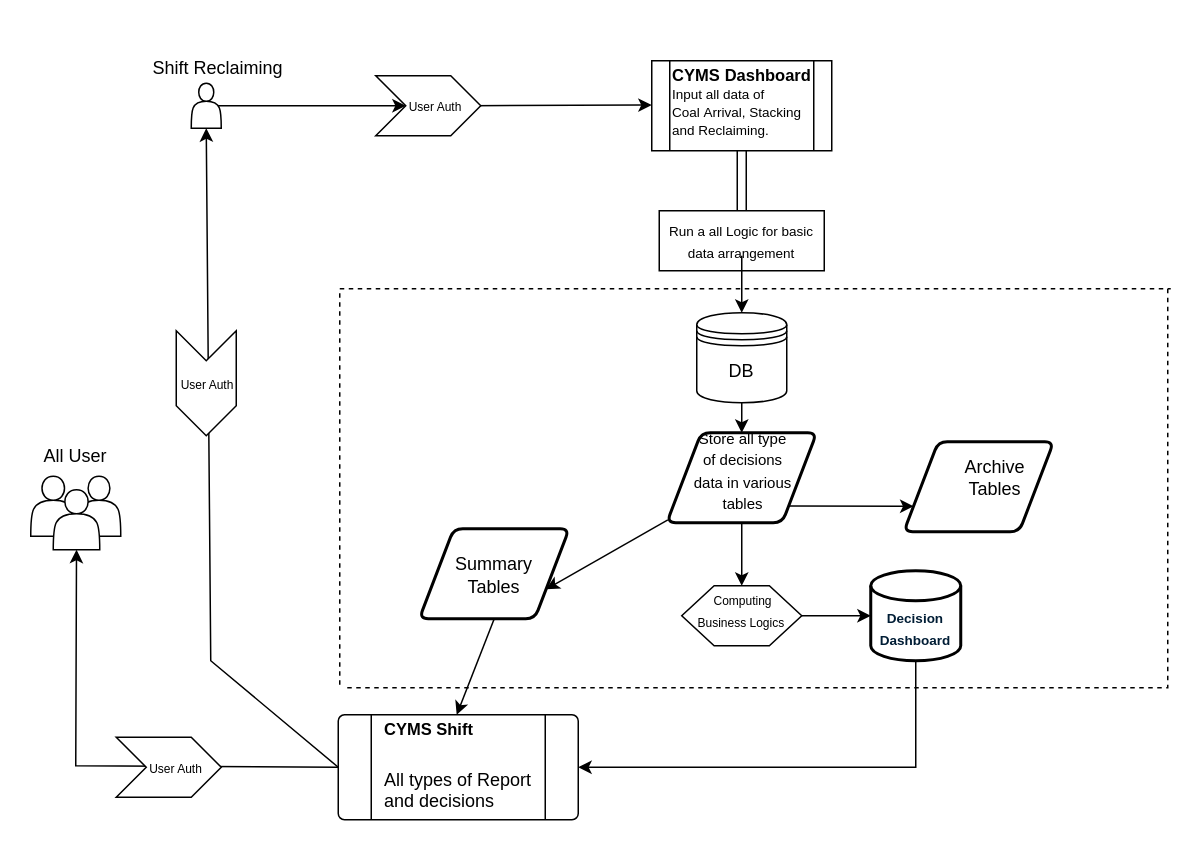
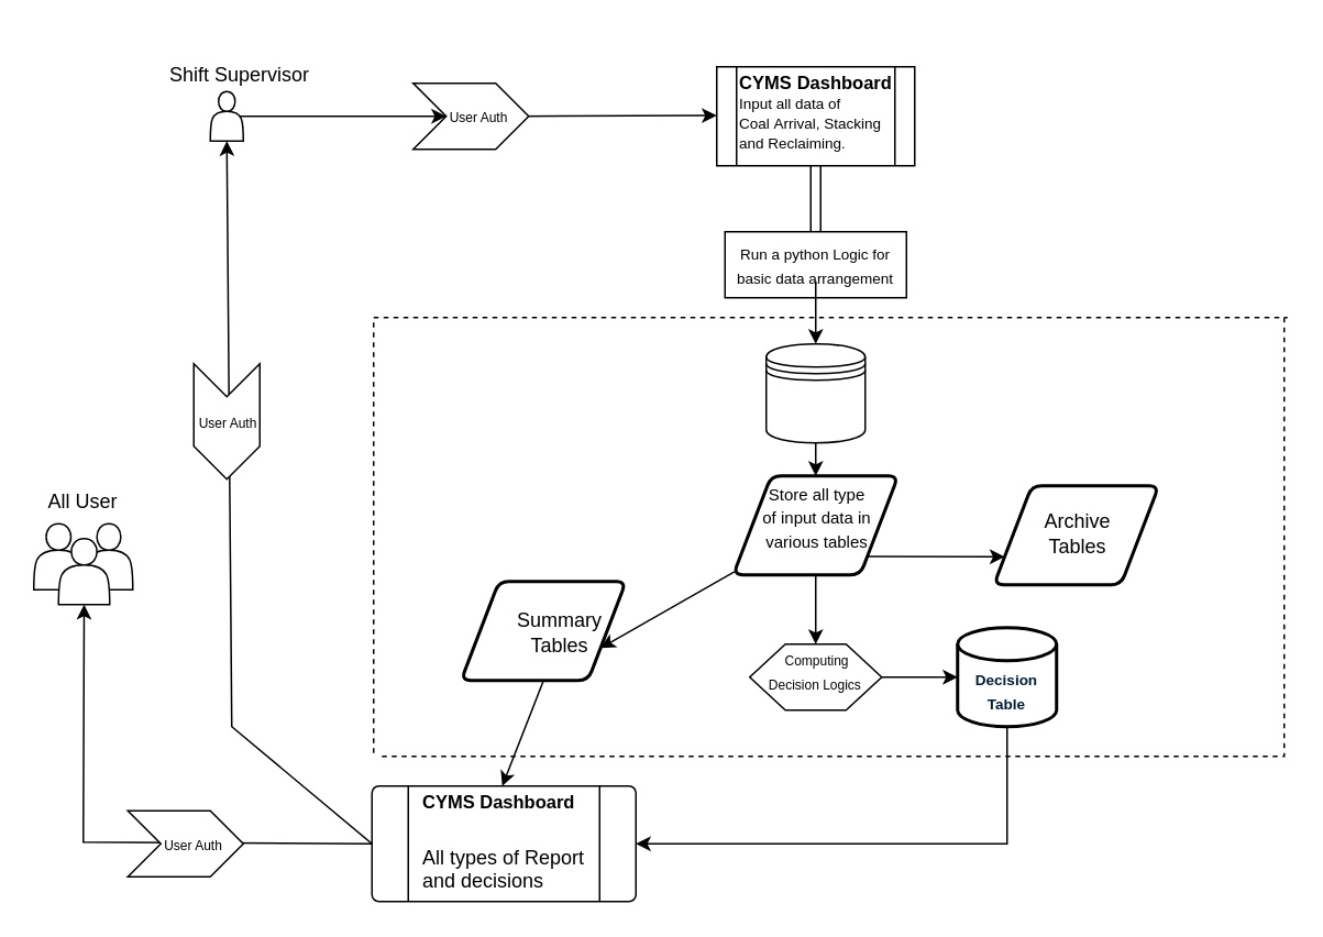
- <mxCell id="33" value="Shift Reclaiming" style="text;html=1;align=center;verticalAlign=middle;whiteSpace=wrap;rounded=0;" parent="1" vertex="1"><mxGeometry x="100" y="20" width="90" height="50" as="geometry" /></mxCell>
+ <mxCell id="33" value="Shift Supervisor" style="text;html=1;align=center;verticalAlign=middle;whiteSpace=wrap;rounded=0;" parent="1" vertex="1"><mxGeometry x="100" y="20" width="90" height="50" as="geometry" /></mxCell>
- <mxCell id="13" value="&lt;font style=&quot;font-size: 9px;&quot;&gt;Run a all Logic for basic data arrangement&lt;/font&gt;" style="text;html=1;align=center;verticalAlign=middle;whiteSpace=wrap;rounded=0;movable=1;resizable=1;rotatable=1;deletable=1;editable=1;locked=0;connectable=1;" parent="1" vertex="1"><mxGeometry x="439" y="135" width="110" height="50" as="geometry" /></mxCell>
+ <mxCell id="13" value="&lt;font style=&quot;font-size: 9px;&quot;&gt;Run a python Logic for basic data arrangement&lt;/font&gt;" style="text;html=1;align=center;verticalAlign=middle;whiteSpace=wrap;rounded=0;movable=1;resizable=1;rotatable=1;deletable=1;editable=1;locked=0;connectable=1;" parent="1" vertex="1"><mxGeometry x="439" y="135" width="110" height="50" as="geometry" /></mxCell>
- <mxCell id="14" value="DB" style="text;html=1;align=center;verticalAlign=middle;whiteSpace=wrap;rounded=0;" parent="1" vertex="1"><mxGeometry x="464" y="232" width="60" height="30" as="geometry" /></mxCell>
- <mxCell id="21" value="&lt;font style=&quot;font-size: 10px;&quot;&gt;Store all type of decisions data in various tables&lt;/font&gt;" style="text;html=1;align=center;verticalAlign=middle;whiteSpace=wrap;rounded=0;" parent="1" vertex="1"><mxGeometry x="460" y="288" width="70" height="50" as="geometry" /></mxCell>
+ <mxCell id="21" value="&lt;font style=&quot;font-size: 10px;&quot;&gt;Store all type of input data in various tables&lt;/font&gt;" style="text;html=1;align=center;verticalAlign=middle;whiteSpace=wrap;rounded=0;" parent="1" vertex="1"><mxGeometry x="460" y="288" width="70" height="50" as="geometry" /></mxCell>
- <mxCell id="24" value="Archive Tables" style="text;html=1;align=center;verticalAlign=middle;whiteSpace=wrap;rounded=0;" parent="1" vertex="1"><mxGeometry x="633" y="303" width="60" height="30" as="geometry" /></mxCell>
+ <mxCell id="24" value="Archive Tables" style="text;html=1;align=center;verticalAlign=middle;whiteSpace=wrap;rounded=0;" parent="1" vertex="1"><mxGeometry x="623" y="308" width="60" height="30" as="geometry" /></mxCell>
- <mxCell id="18" value="Summary Tables" style="text;html=1;align=center;verticalAlign=middle;whiteSpace=wrap;rounded=0;" parent="1" vertex="1"><mxGeometry x="299" y="368" width="60" height="30" as="geometry" /></mxCell>
+ <mxCell id="18" value="Summary Tables" style="text;html=1;align=center;verticalAlign=middle;whiteSpace=wrap;rounded=0;" parent="1" vertex="1"><mxGeometry x="309" y="368" width="60" height="30" as="geometry" /></mxCell>
- <mxCell id="44" value="&lt;font style=&quot;font-size: 8px;&quot;&gt;Computing Business Logics&amp;nbsp;&lt;/font&gt;" style="text;html=1;align=center;verticalAlign=middle;whiteSpace=wrap;rounded=0;" vertex="1" parent="1"><mxGeometry x="462" y="395" width="66" height="21.5" as="geometry" /></mxCell>
+ <mxCell id="44" value="&lt;font style=&quot;font-size: 8px;&quot;&gt;Computing Decision Logics&amp;nbsp;&lt;/font&gt;" style="text;html=1;align=center;verticalAlign=middle;whiteSpace=wrap;rounded=0;" vertex="1" parent="1"><mxGeometry x="462" y="395" width="66" height="21.5" as="geometry" /></mxCell>
- <mxCell id="45" value="&lt;span style=&quot;color: rgb(0, 29, 53); font-family: &amp;quot;Google Sans&amp;quot;, Arial, sans-serif; text-align: start; background-color: rgb(255, 255, 255);&quot;&gt;&lt;font style=&quot;font-size: 9px;&quot;&gt;&lt;b&gt;Decision Dashboard&lt;/b&gt;&lt;/font&gt;&lt;/span&gt;" style="text;html=1;align=center;verticalAlign=middle;whiteSpace=wrap;rounded=0;" vertex="1" parent="1"><mxGeometry x="580" y="403" width="60" height="30" as="geometry" /></mxCell>
+ <mxCell id="45" value="&lt;span style=&quot;color: rgb(0, 29, 53); font-family: &amp;quot;Google Sans&amp;quot;, Arial, sans-serif; text-align: start; background-color: rgb(255, 255, 255);&quot;&gt;&lt;font style=&quot;font-size: 9px;&quot;&gt;&lt;b&gt;Decision Table&lt;/b&gt;&lt;/font&gt;&lt;/span&gt;" style="text;html=1;align=center;verticalAlign=middle;whiteSpace=wrap;rounded=0;" vertex="1" parent="1"><mxGeometry x="580" y="403" width="60" height="30" as="geometry" /></mxCell>
- <mxCell id="26" value="&lt;h1 style=&quot;margin-top: 0px;&quot;&gt;&lt;font style=&quot;font-size: 11px;&quot;&gt;CYMS Shift&lt;/font&gt;&lt;/h1&gt;&lt;p&gt;All types of Report and decisions&lt;/p&gt;" style="text;html=1;whiteSpace=wrap;overflow=hidden;rounded=0;" parent="1" vertex="1"><mxGeometry x="254" y="461" width="111" height="80" as="geometry" /></mxCell>
+ <mxCell id="26" value="&lt;h1 style=&quot;margin-top: 0px;&quot;&gt;&lt;font style=&quot;font-size: 11px;&quot;&gt;CYMS Dashboard&lt;/font&gt;&lt;/h1&gt;&lt;p&gt;All types of Report and decisions&lt;/p&gt;" style="text;html=1;whiteSpace=wrap;overflow=hidden;rounded=0;" parent="1" vertex="1"><mxGeometry x="254" y="461" width="111" height="80" as="geometry" /></mxCell>
